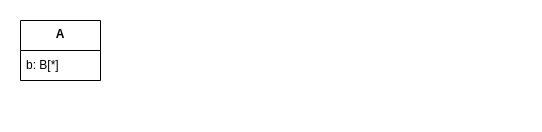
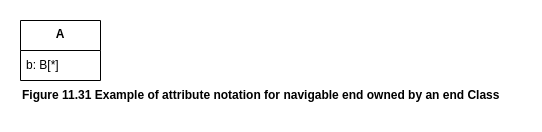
+ <mxCell id="4" value="&lt;b&gt;Figure 11.31 Example of attribute notation for navigable end owned by an end Class&lt;/b&gt;" style="text;html=1;align=left;verticalAlign=middle;resizable=0;points=[];autosize=1;strokeColor=none;fillColor=none;" vertex="1" parent="1"><mxGeometry y="80" width="500" height="30" as="geometry" x="20" /></mxCell>
